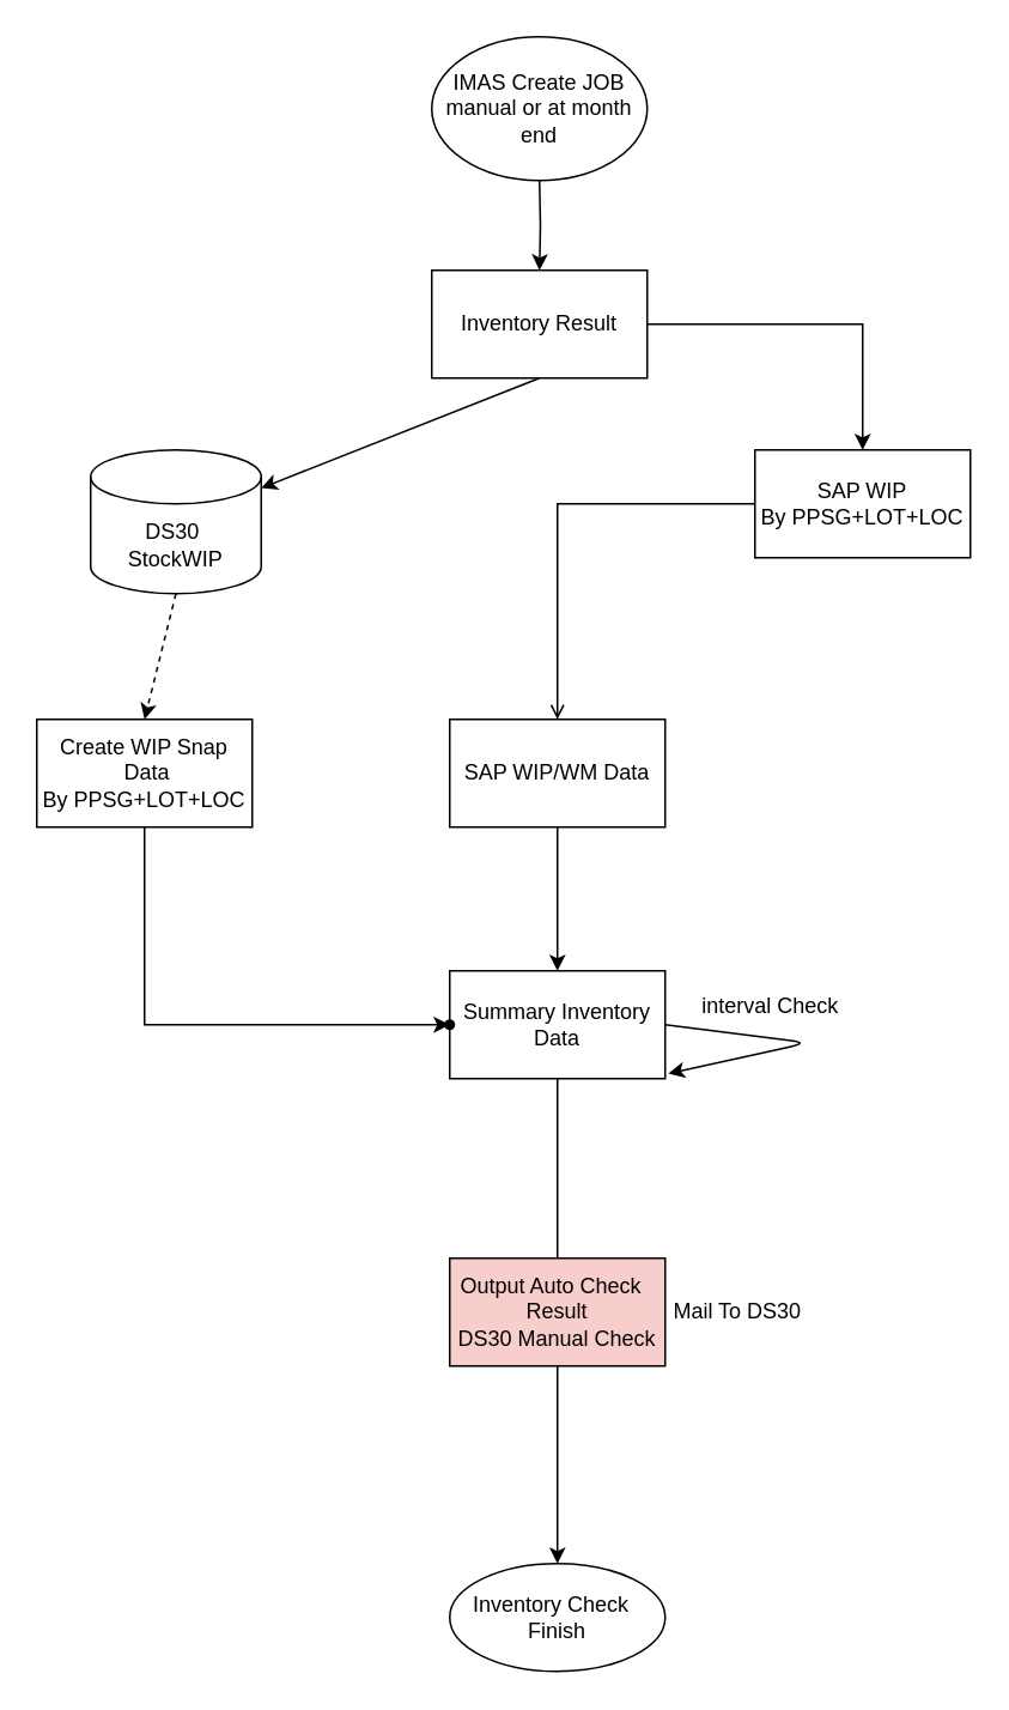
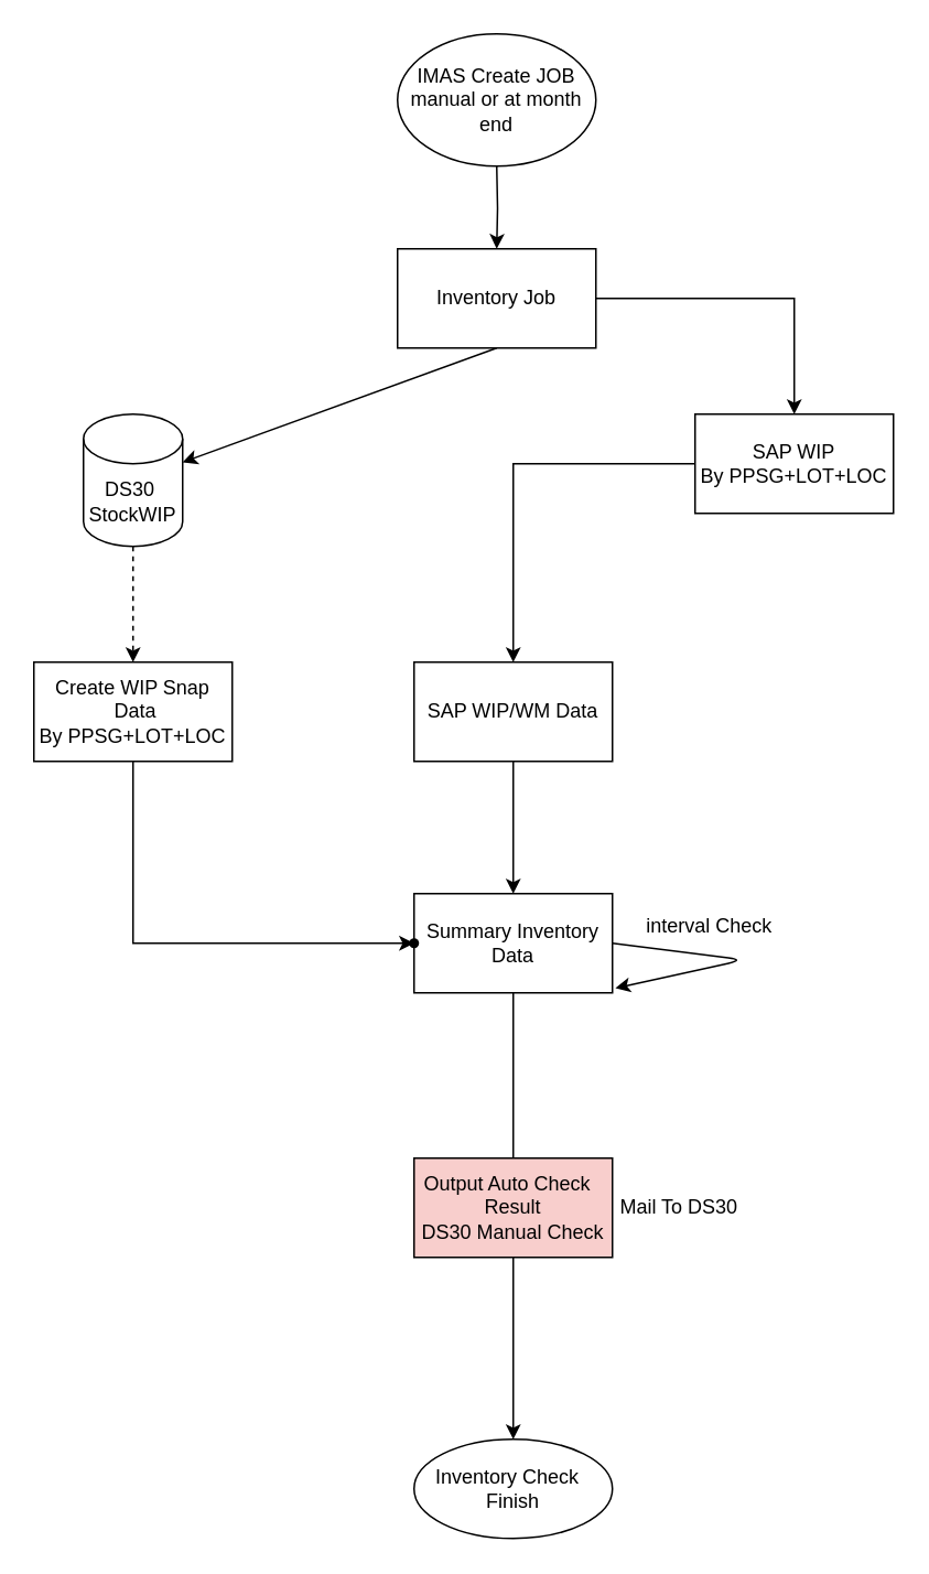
- <mxCell id="4" value="Inventory Result" style="rounded=0;whiteSpace=wrap;html=1;" vertex="1" parent="1"><mxGeometry x="240" y="150" width="120" height="60" as="geometry" /></mxCell>
+ <mxCell id="4" value="Inventory Job" style="rounded=0;whiteSpace=wrap;html=1;" vertex="1" parent="1"><mxGeometry x="240" y="150" width="120" height="60" as="geometry" /></mxCell>
- <mxCell id="5" value="DS30&amp;nbsp;&lt;br&gt;StockWIP" style="shape=cylinder3;whiteSpace=wrap;html=1;boundedLbl=1;backgroundOutline=1;size=15;" vertex="1" parent="1"><mxGeometry x="50" y="250" width="95" height="80" as="geometry" /></mxCell>
+ <mxCell id="5" value="DS30&amp;nbsp;&lt;br&gt;StockWIP" style="shape=cylinder3;whiteSpace=wrap;html=1;boundedLbl=1;backgroundOutline=1;size=15;" vertex="1" parent="1"><mxGeometry x="50" y="250" width="60" height="80" as="geometry" /></mxCell>
- <mxCell id="10" value="" style="edgeStyle=orthogonalEdgeStyle;rounded=0;orthogonalLoop=1;jettySize=auto;html=1;endArrow=open;" edge="1" parent="1" source="11" target="13"><mxGeometry relative="1" as="geometry" /></mxCell>
+ <mxCell id="10" value="" style="edgeStyle=orthogonalEdgeStyle;rounded=0;orthogonalLoop=1;jettySize=auto;html=1;" edge="1" parent="1" source="11" target="13"><mxGeometry relative="1" as="geometry" /></mxCell>
